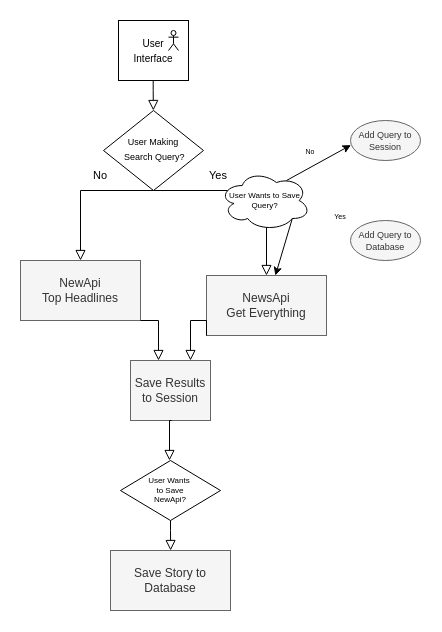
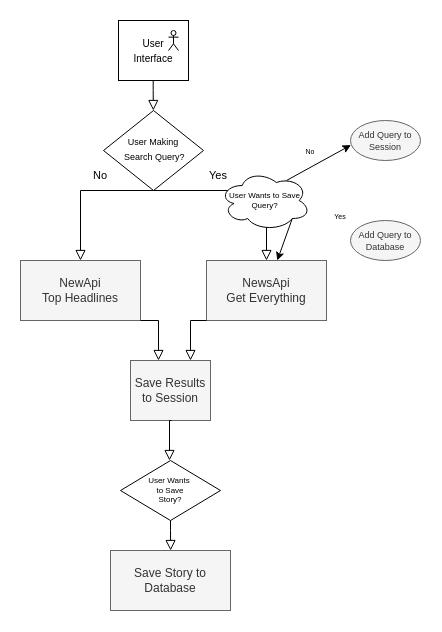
- <mxCell id="4" value="NewsApi&lt;br&gt;Get Everything" style="rounded=0;whiteSpace=wrap;html=1;fillColor=#f5f5f5;fontColor=#333333;strokeColor=#666666;" vertex="1" parent="1"><mxGeometry x="206" y="275" width="120" height="60" as="geometry" /></mxCell>
+ <mxCell id="4" value="NewsApi&lt;br&gt;Get Everything" style="rounded=0;whiteSpace=wrap;html=1;fillColor=#f5f5f5;fontColor=#333333;strokeColor=#666666;" vertex="1" parent="1"><mxGeometry x="206" y="260" width="120" height="60" as="geometry" /></mxCell>
- <mxCell id="18" value="&lt;font style=&quot;font-size: 8px;&quot;&gt;User Wants&amp;nbsp;&lt;br&gt;to Save&lt;br&gt;NewApi?&lt;/font&gt;" style="rhombus;whiteSpace=wrap;html=1;fontSize=8;" vertex="1" parent="1"><mxGeometry x="120" y="460" width="100" height="60" as="geometry" /></mxCell>
+ <mxCell id="18" value="&lt;font style=&quot;font-size: 8px;&quot;&gt;User Wants&amp;nbsp;&lt;br&gt;to Save&lt;br&gt;Story?&lt;/font&gt;" style="rhombus;whiteSpace=wrap;html=1;fontSize=8;" vertex="1" parent="1"><mxGeometry x="120" y="460" width="100" height="60" as="geometry" /></mxCell>
